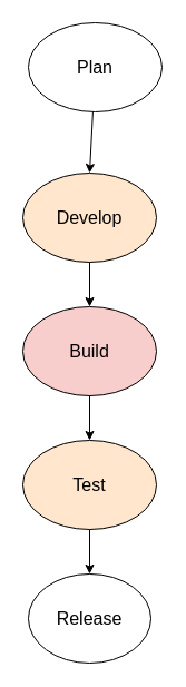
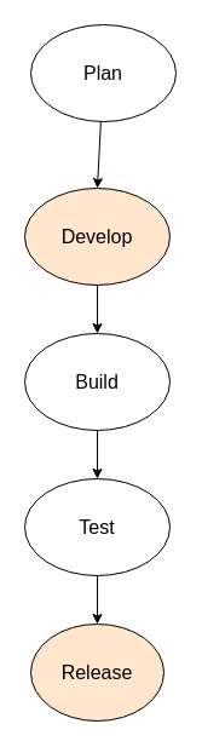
- <mxCell id="6" value="&lt;font style=&quot;font-size: 16px;&quot;&gt;Build&lt;/font&gt;" style="ellipse;whiteSpace=wrap;html=1;fillColor=#f8cecc;" vertex="1" parent="1"><mxGeometry x="20" y="275" width="120" height="80" as="geometry" /></mxCell>
+ <mxCell id="6" value="&lt;font style=&quot;font-size: 16px;&quot;&gt;Build&lt;/font&gt;" style="ellipse;whiteSpace=wrap;html=1;" vertex="1" parent="1"><mxGeometry x="20" y="275" width="120" height="80" as="geometry" /></mxCell>
- <mxCell id="8" value="&lt;font style=&quot;font-size: 16px;&quot;&gt;Test&lt;/font&gt;" style="ellipse;whiteSpace=wrap;html=1;fillColor=#ffe6cc;" vertex="1" parent="1"><mxGeometry x="20" y="395" width="120" height="80" as="geometry" /></mxCell>
+ <mxCell id="8" value="&lt;font style=&quot;font-size: 16px;&quot;&gt;Test&lt;/font&gt;" style="ellipse;whiteSpace=wrap;html=1;" vertex="1" parent="1"><mxGeometry x="20" y="395" width="120" height="80" as="geometry" /></mxCell>
- <mxCell id="10" value="&lt;font style=&quot;font-size: 16px;&quot;&gt;Release&lt;/font&gt;" style="ellipse;whiteSpace=wrap;html=1;" vertex="1" parent="1"><mxGeometry x="25" y="515" width="110" height="80" as="geometry" /></mxCell>
+ <mxCell id="10" value="&lt;font style=&quot;font-size: 16px;&quot;&gt;Release&lt;/font&gt;" style="ellipse;whiteSpace=wrap;html=1;fillColor=#ffe6cc;" vertex="1" parent="1"><mxGeometry x="25" y="515" width="110" height="80" as="geometry" /></mxCell>
